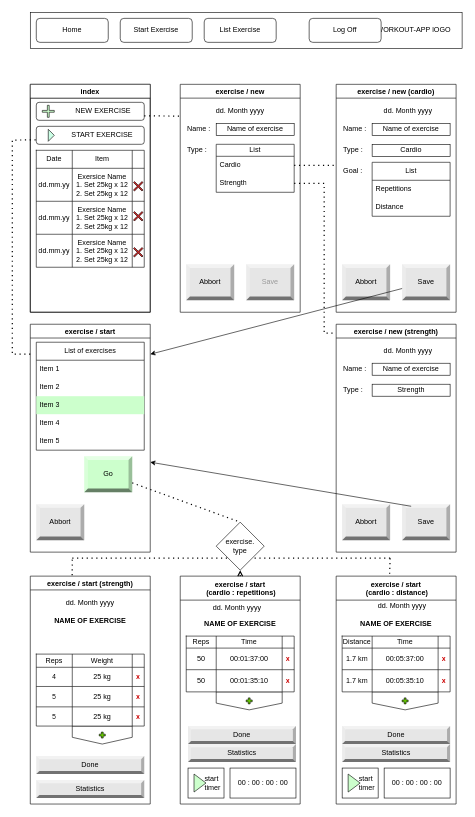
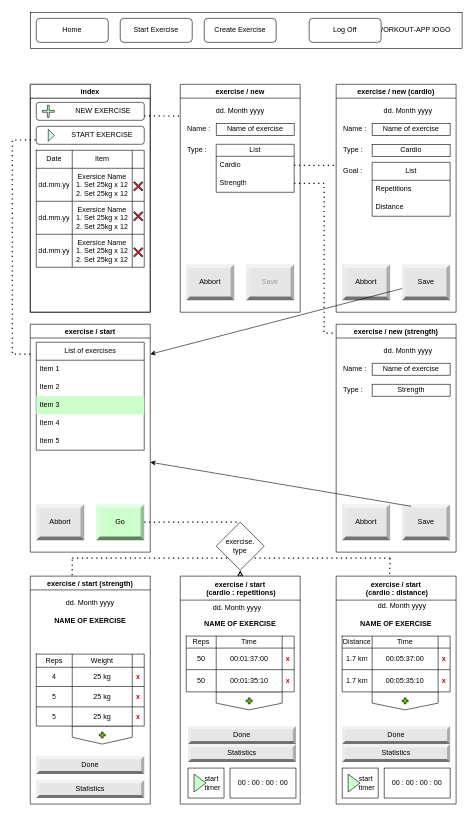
- <mxCell id="143" value="List Exercise" style="rounded=1;whiteSpace=wrap;html=1;" parent="1" vertex="1"><mxGeometry x="340" y="30" width="120" height="40" as="geometry" /></mxCell>
+ <mxCell id="143" value="Create Exercise" style="rounded=1;whiteSpace=wrap;html=1;" parent="1" vertex="1"><mxGeometry x="340" y="30" width="120" height="40" as="geometry" /></mxCell>
- <mxCell id="137" value="Go" style="labelPosition=center;verticalLabelPosition=middle;align=center;html=1;shape=mxgraph.basic.shaded_button;dx=6.17;fillColor=#CCFFCC;strokeColor=none;whiteSpace=wrap;" parent="129" vertex="1"><mxGeometry x="90" y="220" width="80" height="60" as="geometry" /></mxCell>
+ <mxCell id="137" value="Go" style="labelPosition=center;verticalLabelPosition=middle;align=center;html=1;shape=mxgraph.basic.shaded_button;dx=6.17;fillColor=#CCFFCC;strokeColor=none;whiteSpace=wrap;" parent="129" vertex="1"><mxGeometry x="110" y="300" width="80" height="60" as="geometry" /></mxCell>
